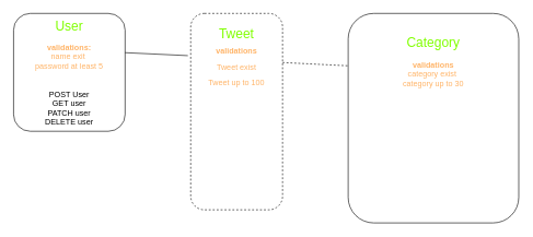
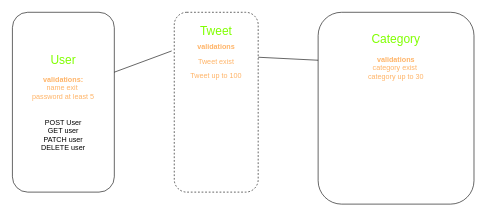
- <mxCell id="6" value="" style="endArrow=none;html=1;fontSize=12;fontColor=#FFFFFF;entryX=0;entryY=0.25;entryDx=0;entryDy=0;exitX=1;exitY=0.25;exitDx=0;exitDy=0;dashed=1;" edge="1" parent="1" source="3" target="4"><mxGeometry width="50" height="50" relative="1" as="geometry"><mxPoint x="380" y="190" as="sourcePoint" /><mxPoint x="510" y="170" as="targetPoint" /></mxGeometry></mxCell>
+ <mxCell id="6" value="" style="endArrow=none;html=1;fontSize=12;fontColor=#FFFFFF;entryX=0;entryY=0.25;entryDx=0;entryDy=0;exitX=1;exitY=0.25;exitDx=0;exitDy=0;" edge="1" parent="1" source="3" target="4"><mxGeometry width="50" height="50" relative="1" as="geometry"><mxPoint x="380" y="190" as="sourcePoint" /><mxPoint x="510" y="170" as="targetPoint" /></mxGeometry></mxCell>
- <mxCell id="2" value="&lt;font style=&quot;color: rgb(128, 255, 0); font-size: 20px;&quot;&gt;User&lt;/font&gt;&lt;br&gt;&lt;br&gt;&lt;b style=&quot;color: rgb(255, 179, 102);&quot;&gt;validations:&lt;br&gt;&lt;/b&gt;&lt;font color=&quot;#ffb366&quot;&gt;name exit&amp;nbsp;&lt;/font&gt;&lt;br&gt;&lt;font color=&quot;#ffb366&quot;&gt;password at least 5&lt;/font&gt;&lt;br&gt;&lt;br&gt;&lt;b style=&quot;&quot;&gt;&lt;font color=&quot;#ffffff&quot;&gt;CRUD&lt;br&gt;&lt;/font&gt;&lt;/b&gt;POST User&lt;br&gt;GET user&lt;br&gt;PATCH user&lt;br&gt;DELETE user&lt;br&gt;" style="rounded=1;whiteSpace=wrap;html=1;" vertex="1" parent="1"><mxGeometry x="20" y="20" width="170" height="180" as="geometry" /></mxCell>
+ <mxCell id="2" value="&lt;font style=&quot;color: rgb(128, 255, 0); font-size: 20px;&quot;&gt;User&lt;/font&gt;&lt;br&gt;&lt;br&gt;&lt;b style=&quot;color: rgb(255, 179, 102);&quot;&gt;validations:&lt;br&gt;&lt;/b&gt;&lt;font color=&quot;#ffb366&quot;&gt;name exit&amp;nbsp;&lt;/font&gt;&lt;br&gt;&lt;font color=&quot;#ffb366&quot;&gt;password at least 5&lt;/font&gt;&lt;br&gt;&lt;br&gt;&lt;b style=&quot;&quot;&gt;&lt;font color=&quot;#ffffff&quot;&gt;CRUD&lt;br&gt;&lt;/font&gt;&lt;/b&gt;POST User&lt;br&gt;GET user&lt;br&gt;PATCH user&lt;br&gt;DELETE user&lt;br&gt;" style="rounded=1;whiteSpace=wrap;html=1;" vertex="1" parent="1"><mxGeometry x="20" y="20" width="170" height="300" as="geometry" /></mxCell>
